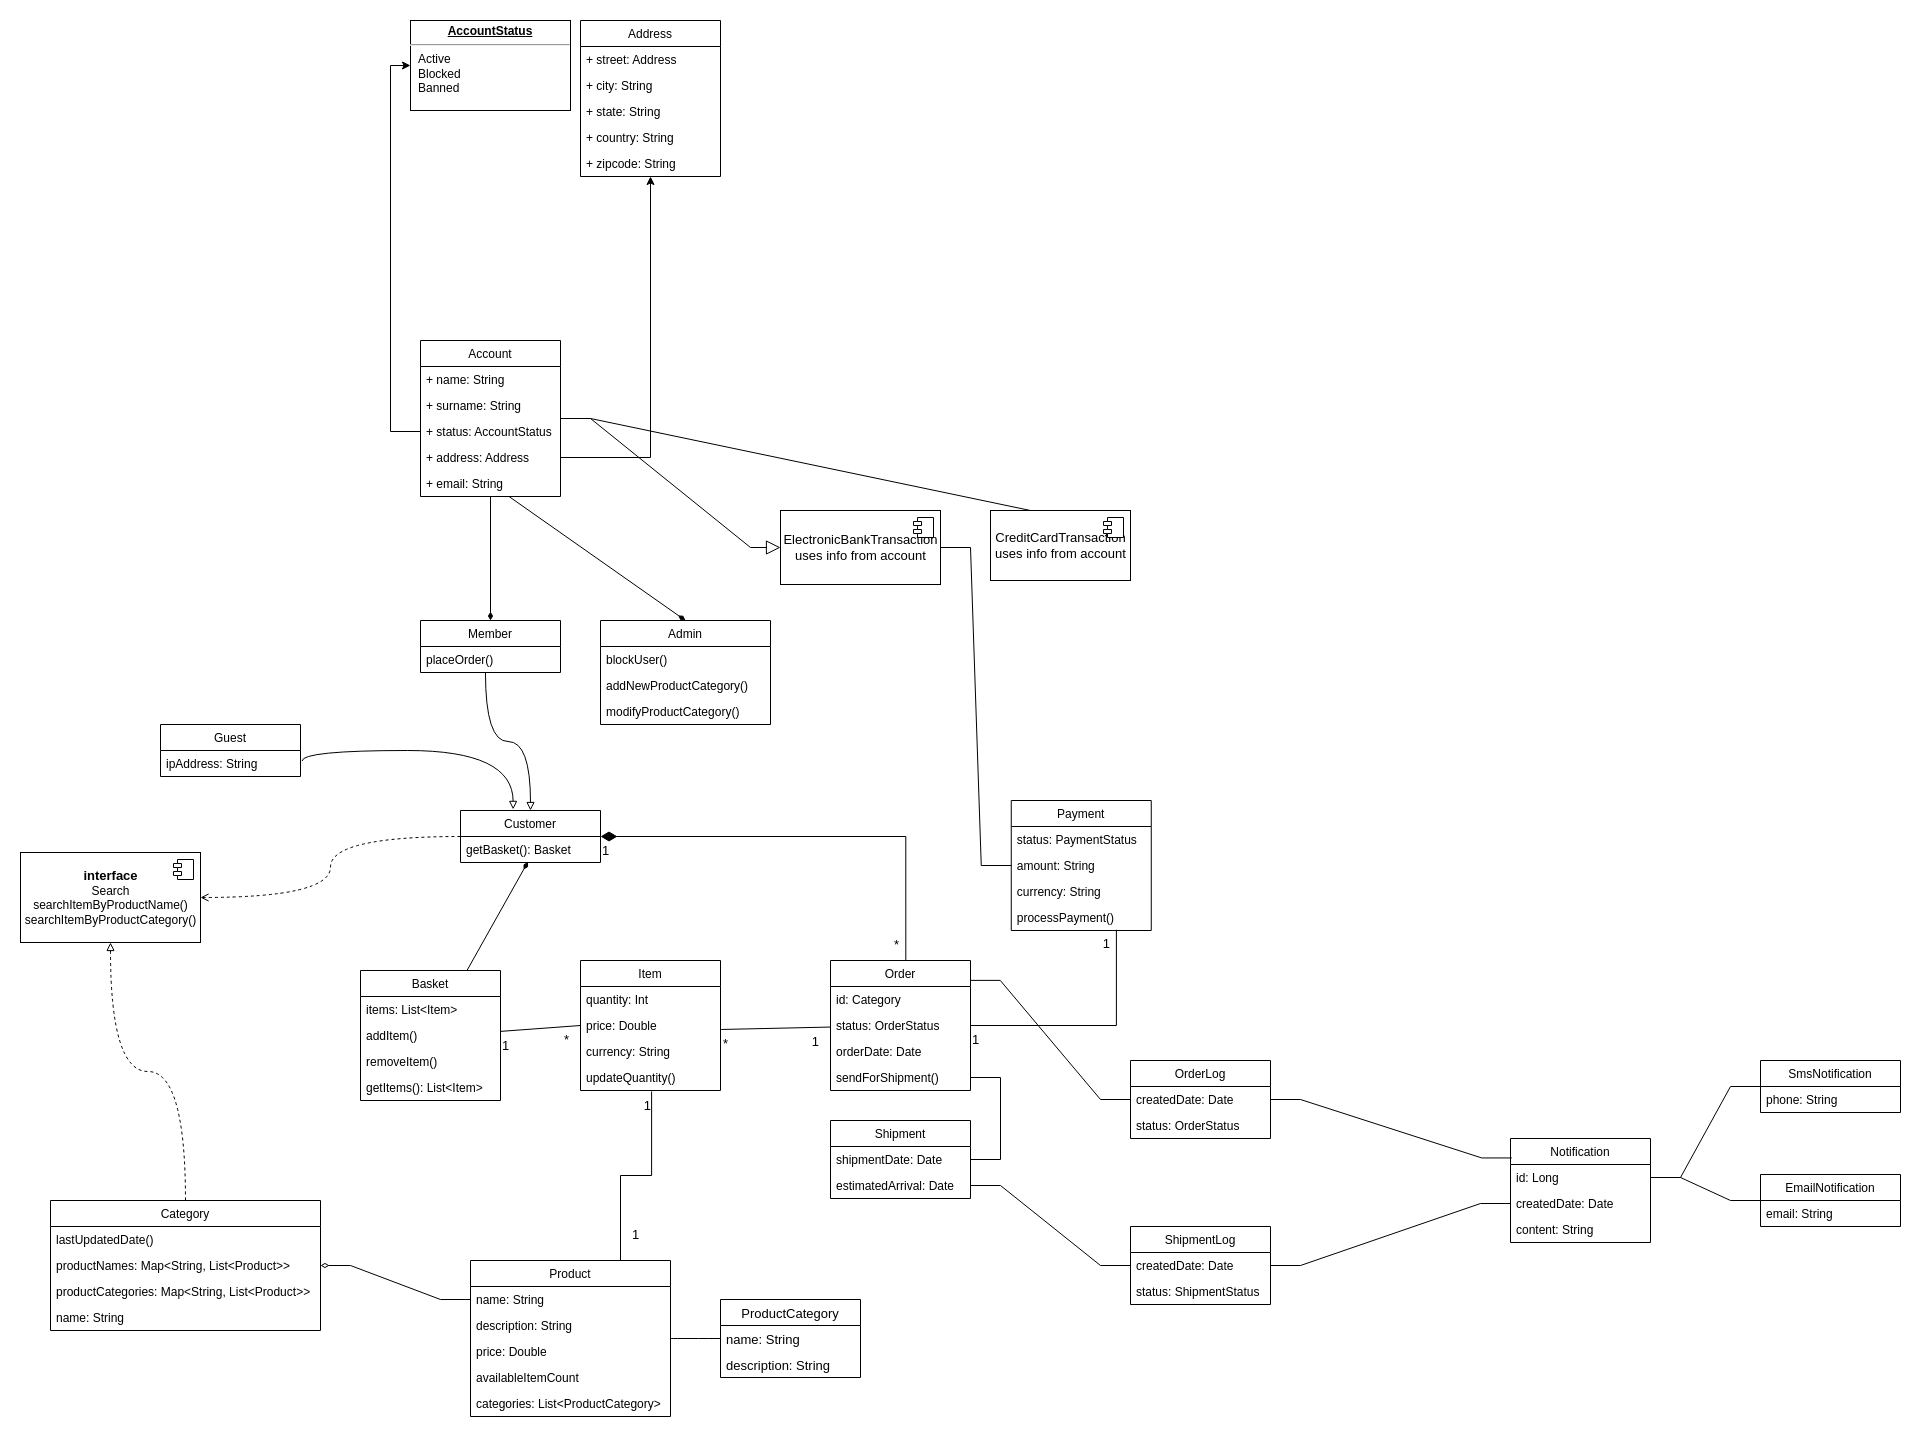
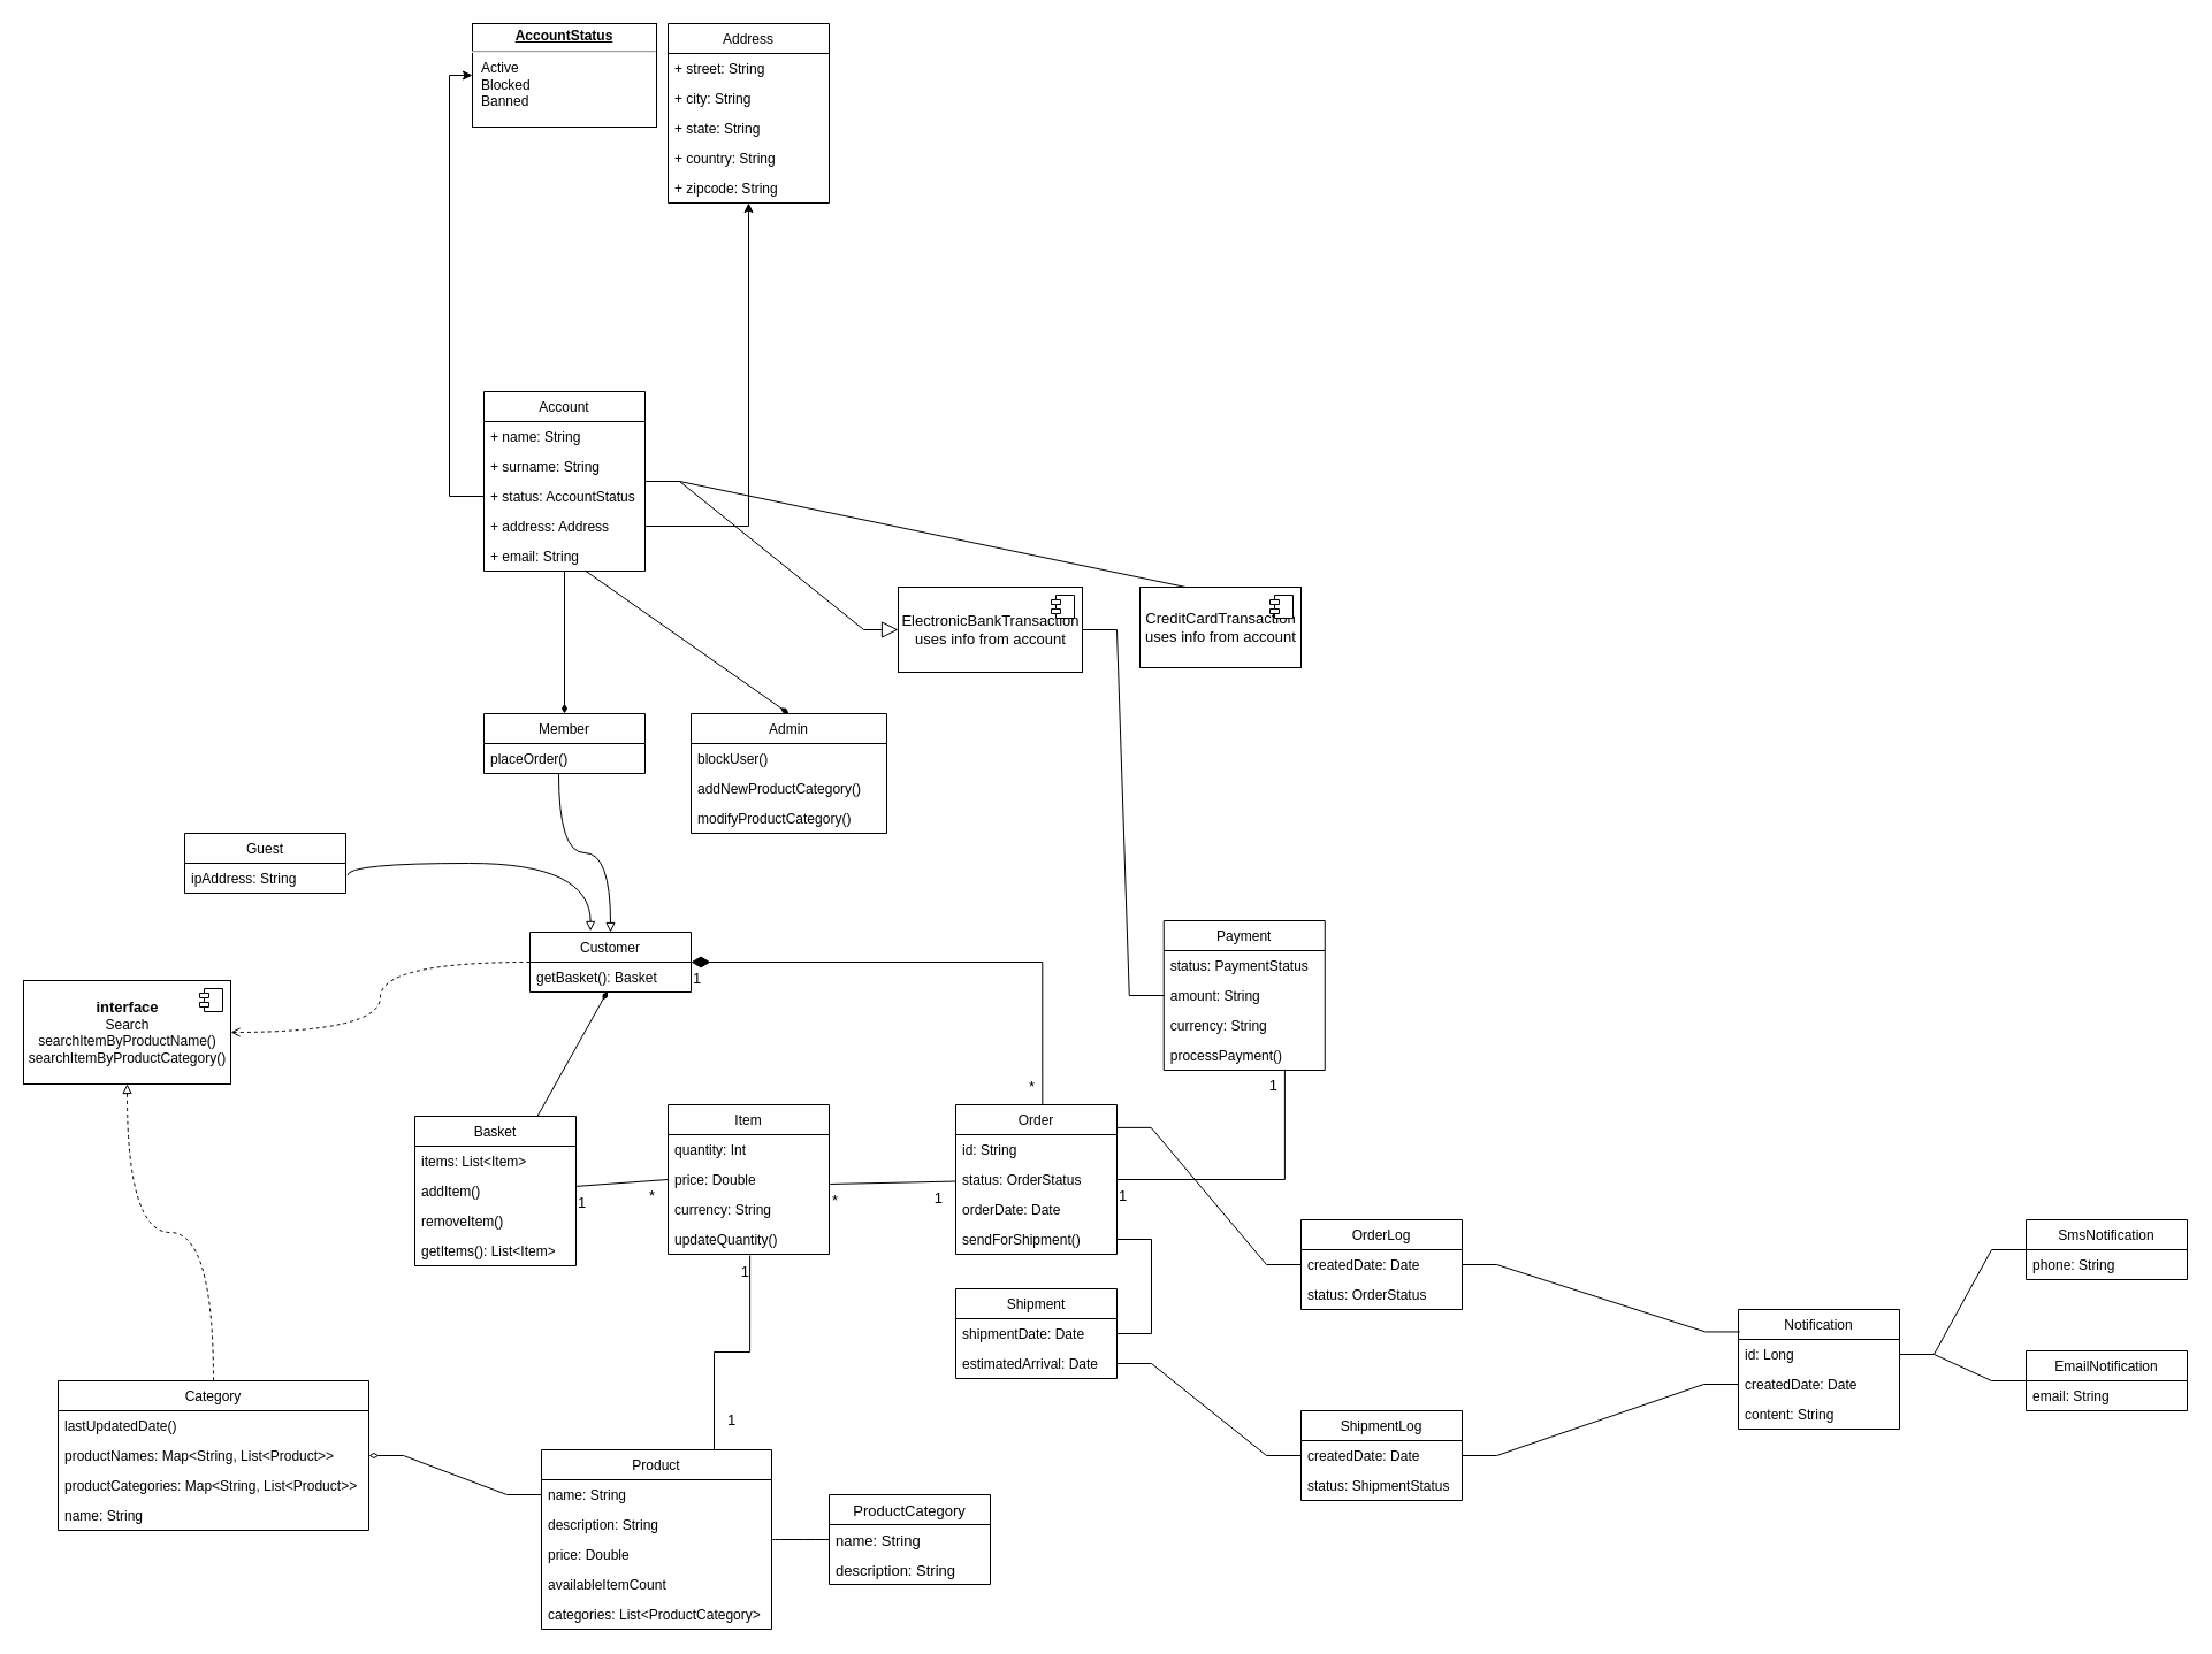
- <mxCell id="13" value="+ street: Address" style="text;strokeColor=none;fillColor=none;align=left;verticalAlign=top;spacingLeft=4;spacingRight=4;overflow=hidden;rotatable=0;points=[[0,0.5],[1,0.5]];portConstraint=eastwest;" vertex="1" parent="12"><mxGeometry y="26" width="140" height="26" as="geometry" /></mxCell>
+ <mxCell id="13" value="+ street: String" style="text;strokeColor=none;fillColor=none;align=left;verticalAlign=top;spacingLeft=4;spacingRight=4;overflow=hidden;rotatable=0;points=[[0,0.5],[1,0.5]];portConstraint=eastwest;" vertex="1" parent="12"><mxGeometry y="26" width="140" height="26" as="geometry" /></mxCell>
- <mxCell id="71" value="id: Category" style="text;strokeColor=none;fillColor=none;align=left;verticalAlign=top;spacingLeft=4;spacingRight=4;overflow=hidden;rotatable=0;points=[[0,0.5],[1,0.5]];portConstraint=eastwest;" vertex="1" parent="70"><mxGeometry y="26" width="140" height="26" as="geometry" /></mxCell>
+ <mxCell id="71" value="id: String" style="text;strokeColor=none;fillColor=none;align=left;verticalAlign=top;spacingLeft=4;spacingRight=4;overflow=hidden;rotatable=0;points=[[0,0.5],[1,0.5]];portConstraint=eastwest;" vertex="1" parent="70"><mxGeometry y="26" width="140" height="26" as="geometry" /></mxCell>
